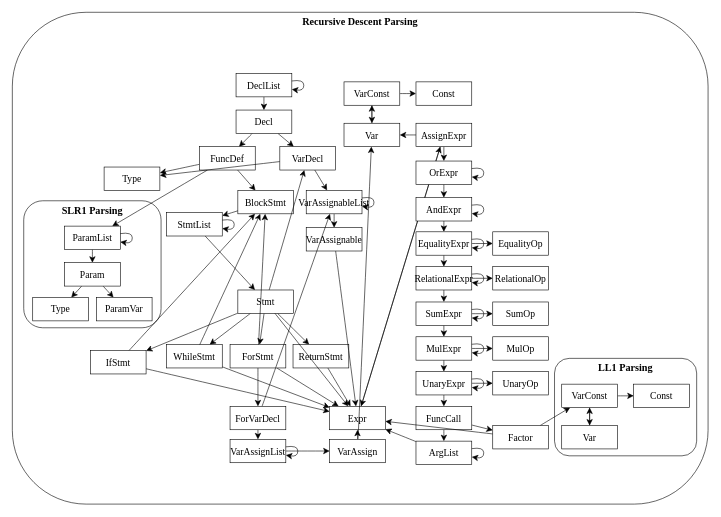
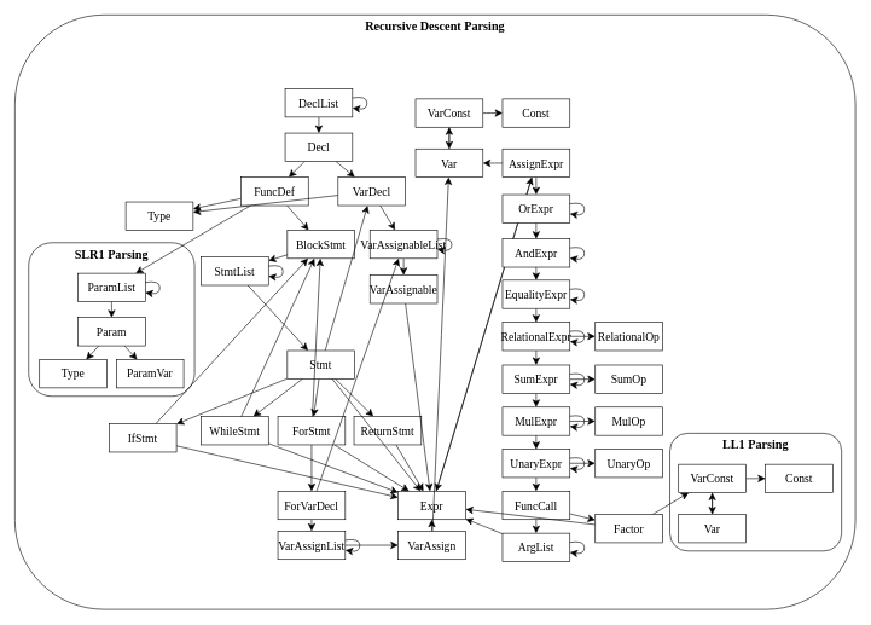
- <mxCell id="64" style="edgeStyle=none;curved=1;rounded=0;orthogonalLoop=1;jettySize=auto;html=1;fontSize=12;startSize=8;endSize=8;" edge="1" parent="1" source="65" target="116"><mxGeometry relative="1" as="geometry" /></mxCell>
- <mxCell id="116" value="EqualityOp" style="rounded=0;whiteSpace=wrap;html=1;fontFamily=Garamond;fontSize=16;" vertex="1" parent="1"><mxGeometry x="821" y="386" width="93" height="39" as="geometry" /></mxCell>
